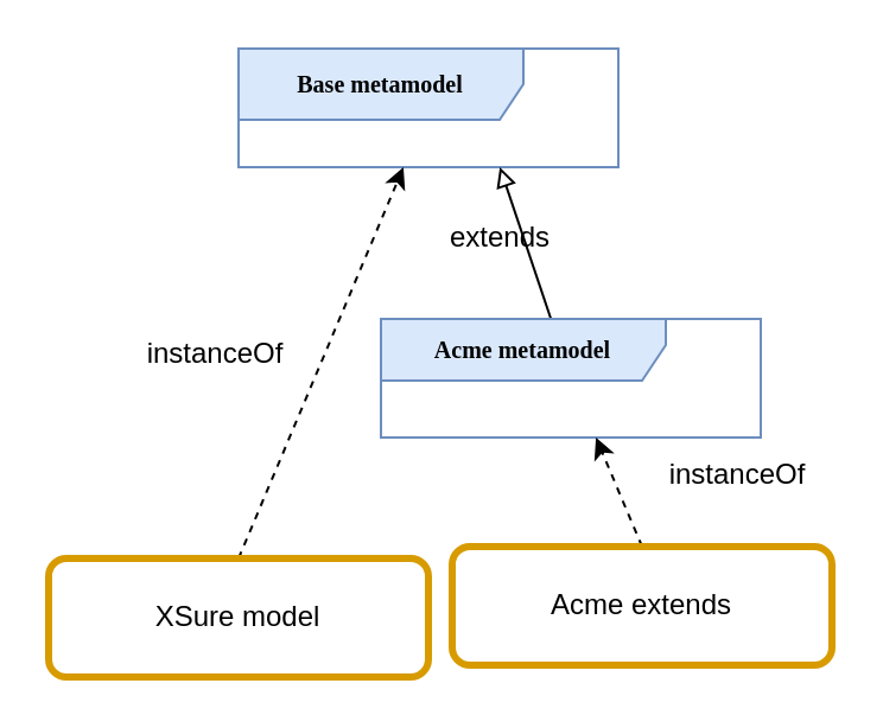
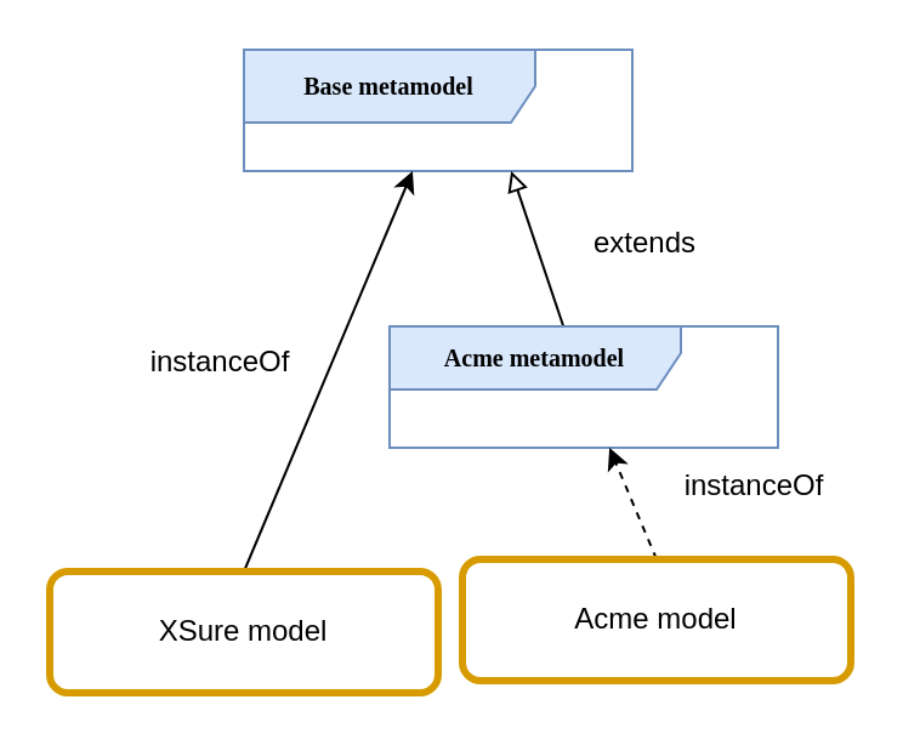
- <mxCell id="9" value="extends" style="text;html=1;align=center;verticalAlign=middle;resizable=0;points=[];autosize=1;strokeColor=none;" parent="1" vertex="1"><mxGeometry x="180" y="90" width="60" height="20" as="geometry" /></mxCell>
+ <mxCell id="9" value="extends" style="text;html=1;align=center;verticalAlign=middle;resizable=0;points=[];autosize=1;strokeColor=none;" parent="1" vertex="1"><mxGeometry x="235" y="90" width="60" height="20" as="geometry" /></mxCell>
- <mxCell id="3" style="rounded=0;orthogonalLoop=1;jettySize=auto;html=1;exitX=0.5;exitY=0;exitDx=0;exitDy=0;dashed=1;" parent="1" source="10" target="2" edge="1"><mxGeometry relative="1" as="geometry"><mxPoint x="98.96" y="211.02" as="sourcePoint" /></mxGeometry></mxCell>
+ <mxCell id="3" style="rounded=0;orthogonalLoop=1;jettySize=auto;html=1;exitX=0.5;exitY=0;exitDx=0;exitDy=0;dashed=0;" parent="1" source="10" target="2" edge="1"><mxGeometry relative="1" as="geometry"><mxPoint x="98.96" y="211.02" as="sourcePoint" /></mxGeometry></mxCell>
- <mxCell id="11" value="Acme extends" style="rounded=1;whiteSpace=wrap;html=1;fillColor=none;strokeColor=#d79b00;strokeWidth=3;" vertex="1" parent="1"><mxGeometry x="190" y="230" width="160" height="50" as="geometry" /></mxCell>
+ <mxCell id="11" value="Acme model" style="rounded=1;whiteSpace=wrap;html=1;fillColor=none;strokeColor=#d79b00;strokeWidth=3;" vertex="1" parent="1"><mxGeometry x="190" y="230" width="160" height="50" as="geometry" /></mxCell>
